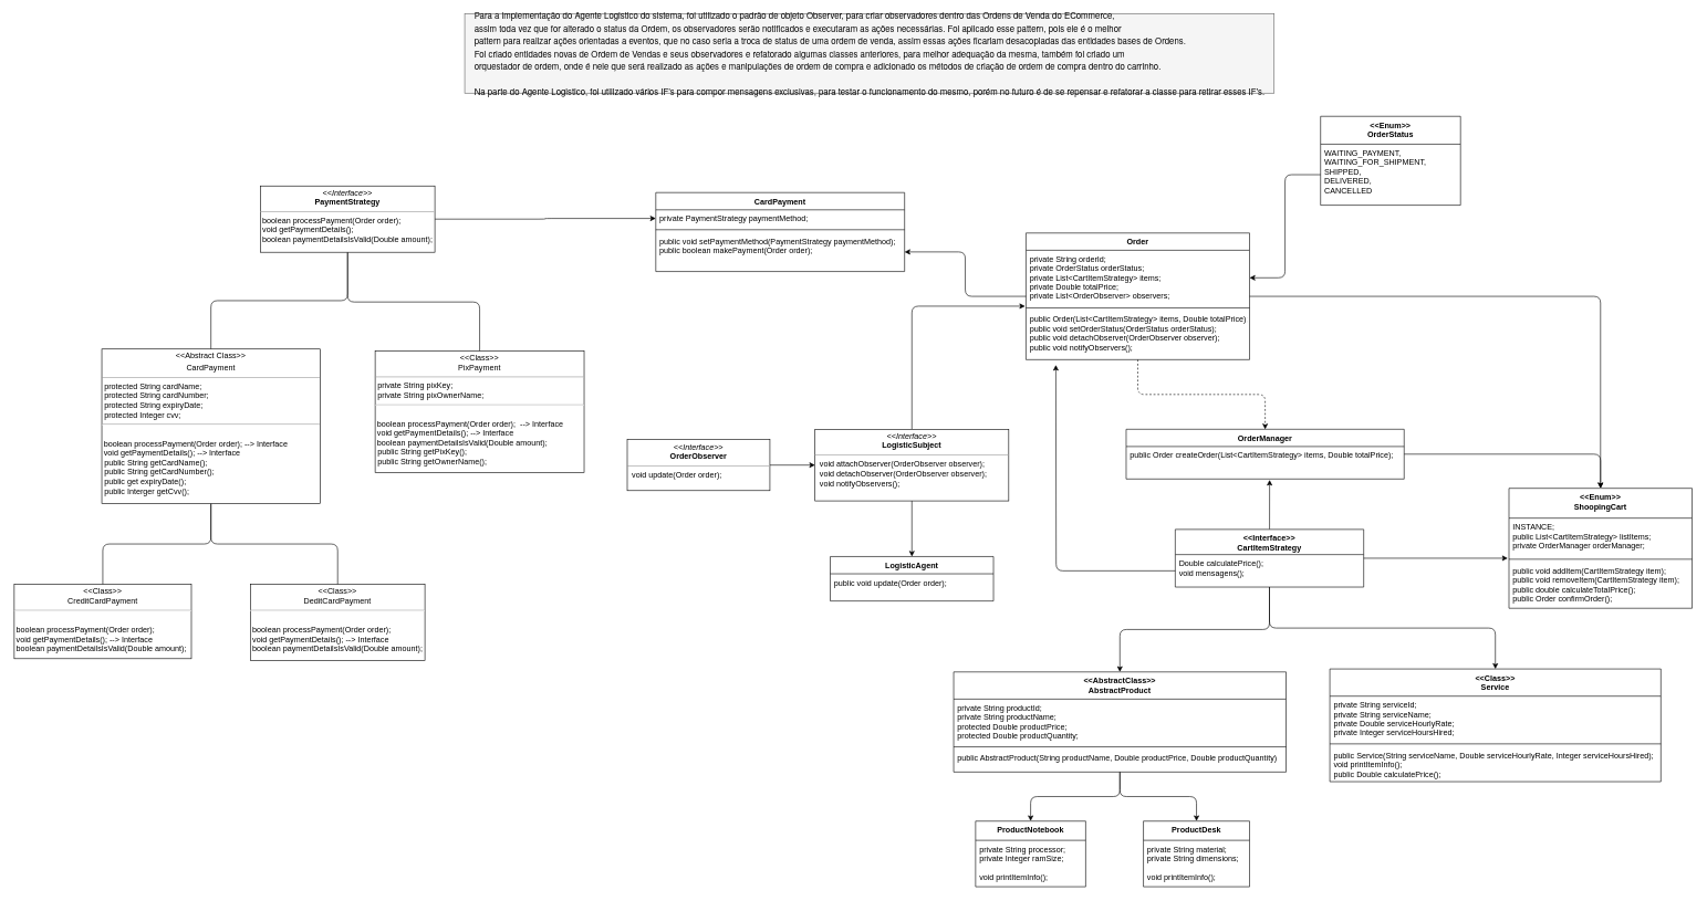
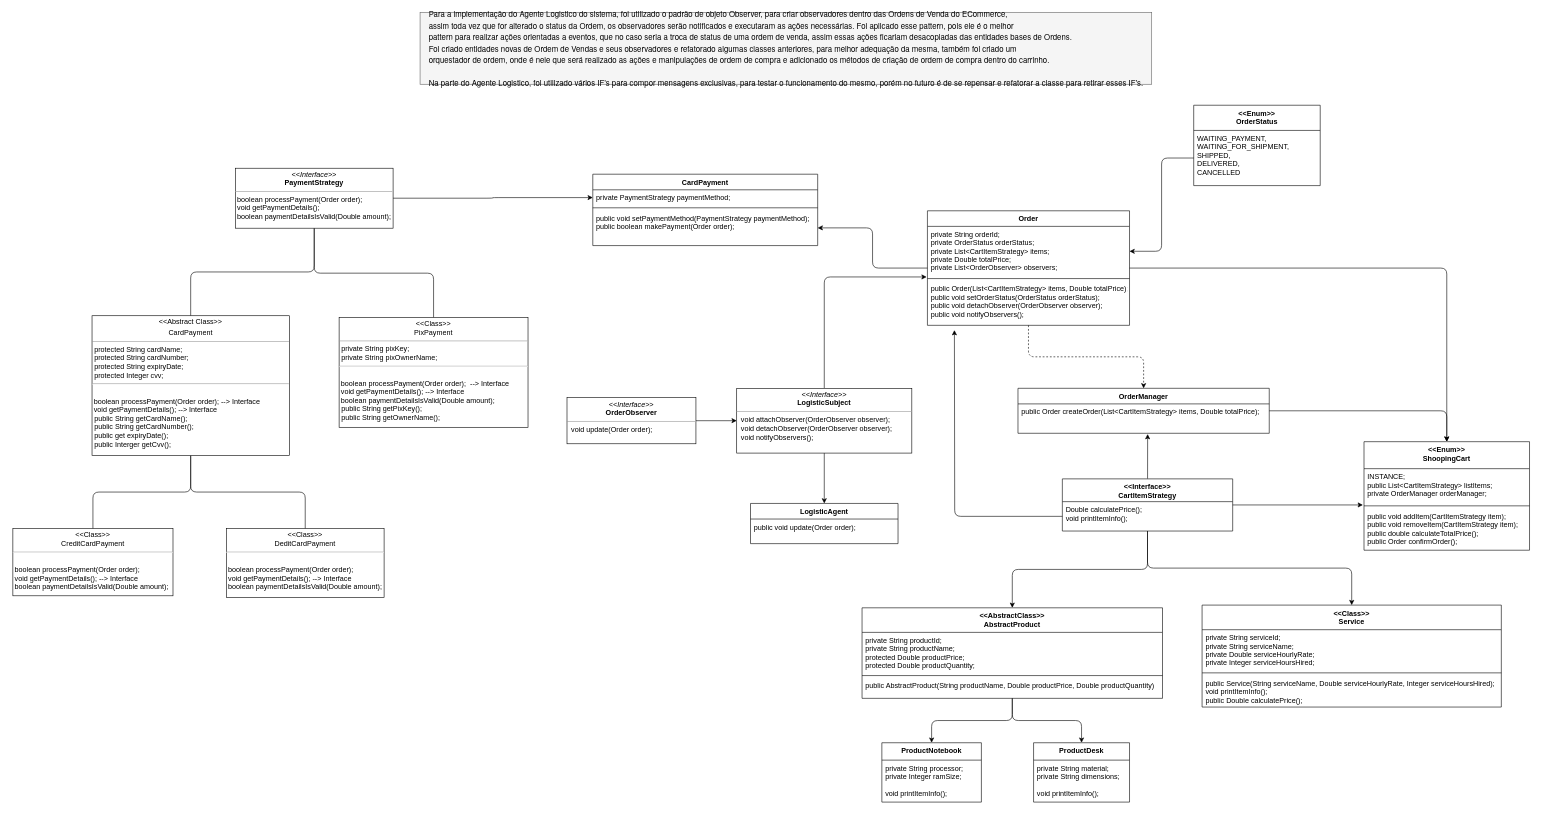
- <mxCell id="46" value="Double calculatePrice();&#10;  void mensagens();" style="text;strokeColor=none;fillColor=none;align=left;verticalAlign=top;spacingLeft=4;spacingRight=4;overflow=hidden;rotatable=0;points=[[0,0.5],[1,0.5]];portConstraint=eastwest;" parent="45" vertex="1"><mxGeometry y="38" width="284" height="49" as="geometry" /></mxCell>
+ <mxCell id="46" value="Double calculatePrice();&#10;  void printItemInfo();" style="text;strokeColor=none;fillColor=none;align=left;verticalAlign=top;spacingLeft=4;spacingRight=4;overflow=hidden;rotatable=0;points=[[0,0.5],[1,0.5]];portConstraint=eastwest;" parent="45" vertex="1"><mxGeometry y="38" width="284" height="49" as="geometry" /></mxCell>
